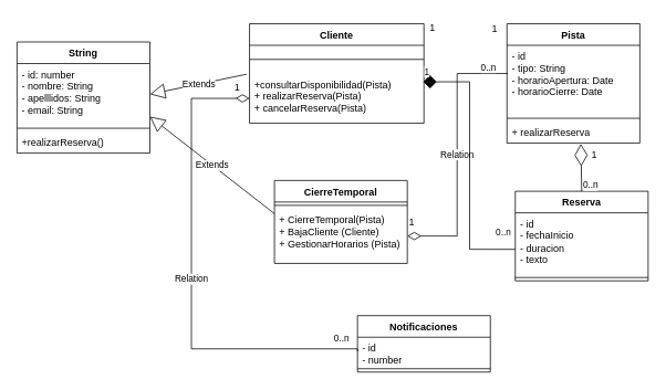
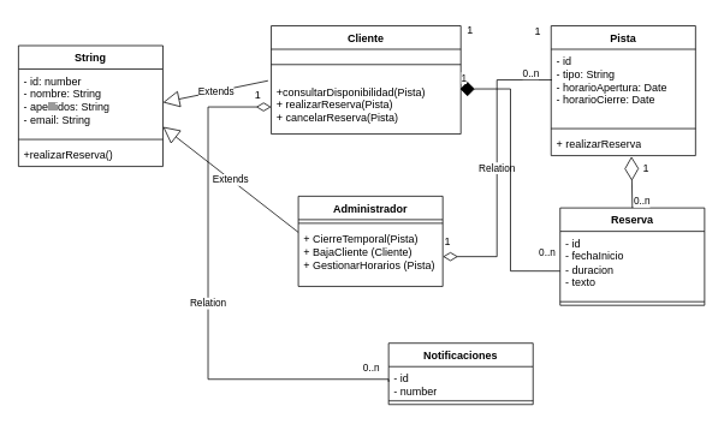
- <mxCell id="19" value="CierreTemporal" style="swimlane;fontStyle=1;align=center;verticalAlign=top;childLayout=stackLayout;horizontal=1;startSize=26;horizontalStack=0;resizeParent=1;resizeParentMax=0;resizeLast=0;collapsible=1;marginBottom=0;whiteSpace=wrap;html=1;" parent="1" vertex="1"><mxGeometry x="330" y="217" width="160" height="100" as="geometry" /></mxCell>
+ <mxCell id="19" value="Administrador" style="swimlane;fontStyle=1;align=center;verticalAlign=top;childLayout=stackLayout;horizontal=1;startSize=26;horizontalStack=0;resizeParent=1;resizeParentMax=0;resizeLast=0;collapsible=1;marginBottom=0;whiteSpace=wrap;html=1;" parent="1" vertex="1"><mxGeometry x="330" y="217" width="160" height="100" as="geometry" /></mxCell>
